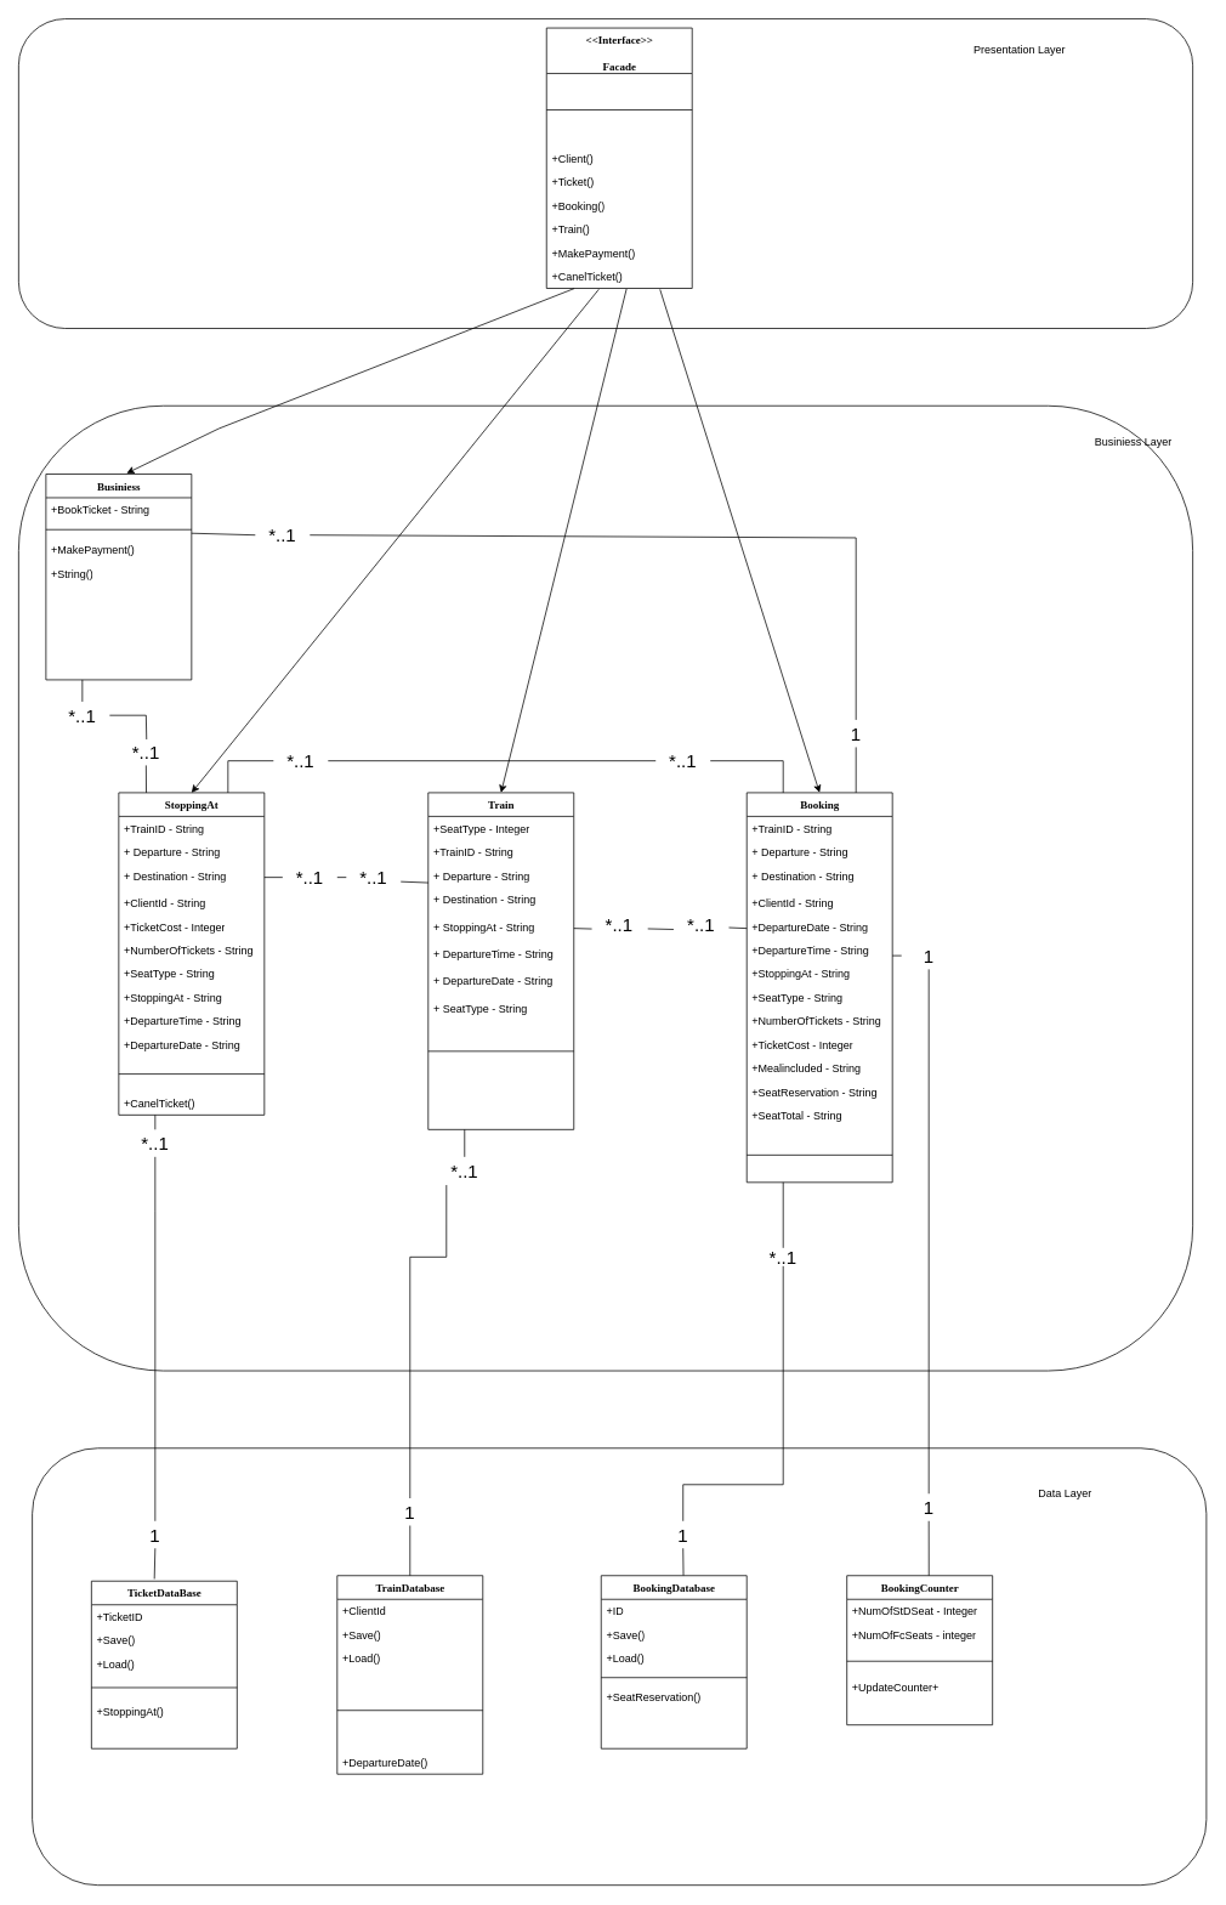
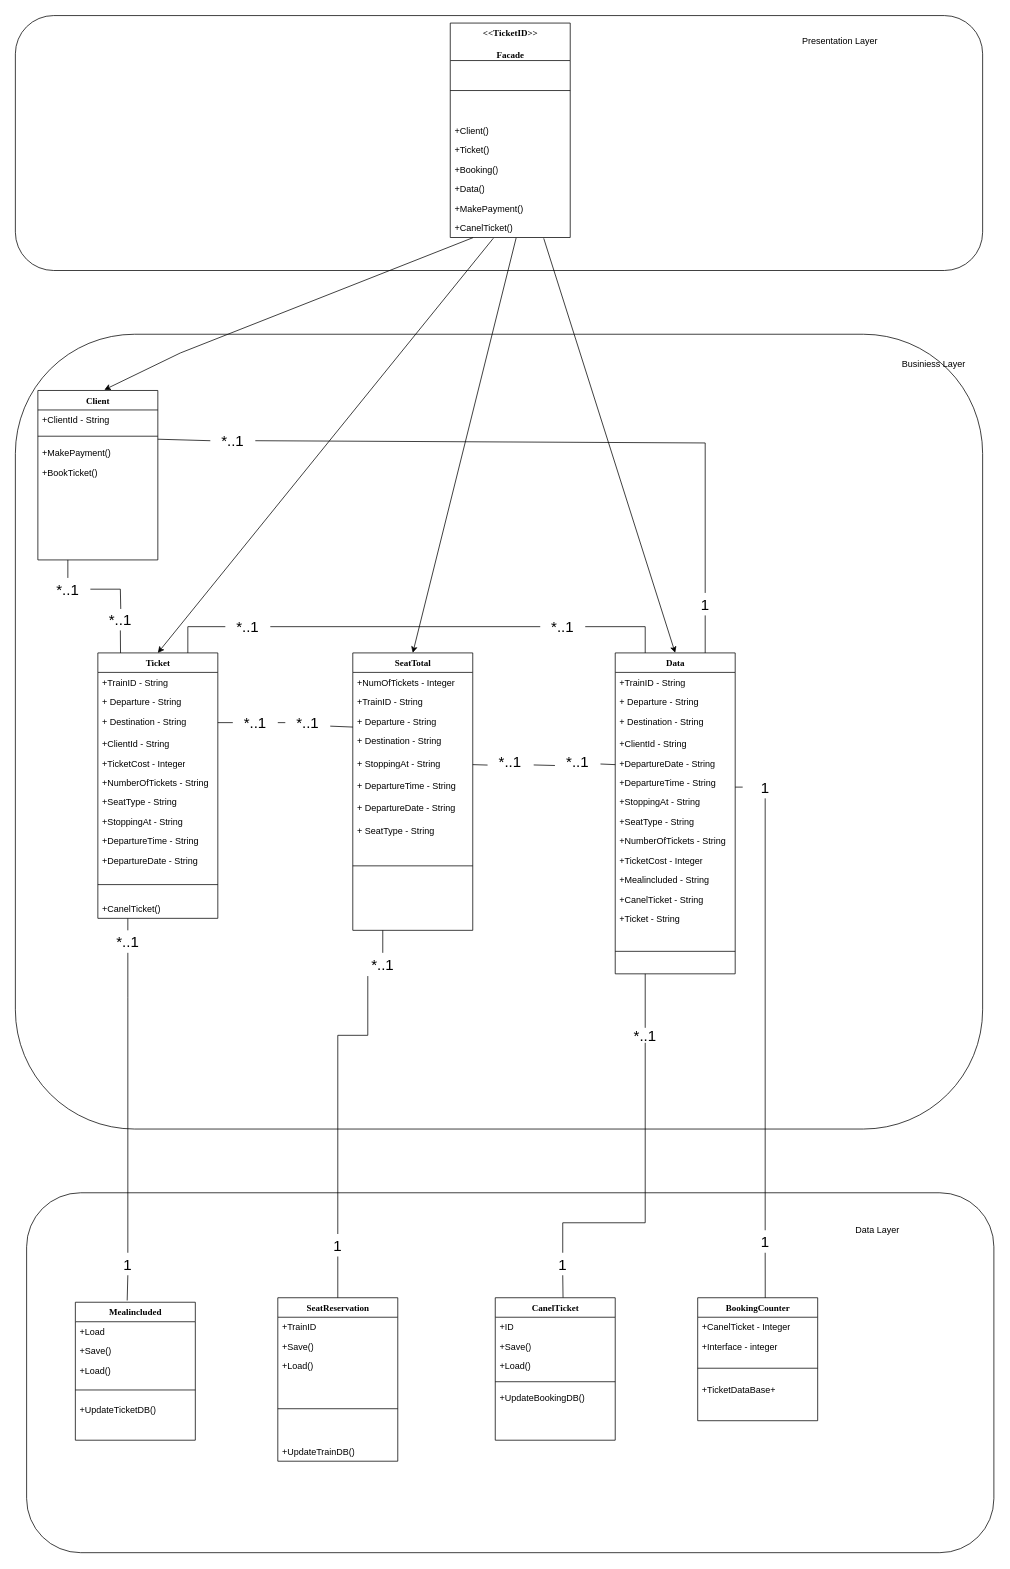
- <mxCell id="23" value="&amp;lt;&amp;lt;Interface&amp;gt;&amp;gt;&lt;br&gt;&lt;br&gt;Facade" style="swimlane;html=1;fontStyle=1;align=center;verticalAlign=top;childLayout=stackLayout;horizontal=1;startSize=50;horizontalStack=0;resizeParent=1;resizeLast=0;collapsible=1;marginBottom=0;swimlaneFillColor=#ffffff;rounded=0;shadow=0;comic=0;labelBackgroundColor=none;strokeWidth=1;fillColor=none;fontFamily=Verdana;fontSize=12" parent="1" vertex="1"><mxGeometry x="600" y="30" width="160" height="286" as="geometry" /></mxCell>
+ <mxCell id="23" value="&amp;lt;&amp;lt;TicketID&amp;gt;&amp;gt;&lt;br&gt;&lt;br&gt;Facade" style="swimlane;html=1;fontStyle=1;align=center;verticalAlign=top;childLayout=stackLayout;horizontal=1;startSize=50;horizontalStack=0;resizeParent=1;resizeLast=0;collapsible=1;marginBottom=0;swimlaneFillColor=#ffffff;rounded=0;shadow=0;comic=0;labelBackgroundColor=none;strokeWidth=1;fillColor=none;fontFamily=Verdana;fontSize=12" parent="1" vertex="1"><mxGeometry x="600" y="30" width="160" height="286" as="geometry" /></mxCell>
- <mxCell id="28" value="+Train()" style="text;html=1;strokeColor=none;fillColor=none;align=left;verticalAlign=top;spacingLeft=4;spacingRight=4;whiteSpace=wrap;overflow=hidden;rotatable=0;points=[[0,0.5],[1,0.5]];portConstraint=eastwest;" parent="23" vertex="1"><mxGeometry y="208" width="160" height="26" as="geometry" /></mxCell>
+ <mxCell id="28" value="+Data()" style="text;html=1;strokeColor=none;fillColor=none;align=left;verticalAlign=top;spacingLeft=4;spacingRight=4;whiteSpace=wrap;overflow=hidden;rotatable=0;points=[[0,0.5],[1,0.5]];portConstraint=eastwest;" parent="23" vertex="1"><mxGeometry y="208" width="160" height="26" as="geometry" /></mxCell>
- <mxCell id="5" value="Businiess" style="swimlane;html=1;fontStyle=1;align=center;verticalAlign=top;childLayout=stackLayout;horizontal=1;startSize=26;horizontalStack=0;resizeParent=1;resizeLast=0;collapsible=1;marginBottom=0;swimlaneFillColor=#ffffff;rounded=0;shadow=0;comic=0;labelBackgroundColor=none;strokeWidth=1;fillColor=none;fontFamily=Verdana;fontSize=12" parent="1" vertex="1"><mxGeometry x="50" y="520" width="160" height="226" as="geometry" /></mxCell>
+ <mxCell id="5" value="Client" style="swimlane;html=1;fontStyle=1;align=center;verticalAlign=top;childLayout=stackLayout;horizontal=1;startSize=26;horizontalStack=0;resizeParent=1;resizeLast=0;collapsible=1;marginBottom=0;swimlaneFillColor=#ffffff;rounded=0;shadow=0;comic=0;labelBackgroundColor=none;strokeWidth=1;fillColor=none;fontFamily=Verdana;fontSize=12" parent="1" vertex="1"><mxGeometry x="50" y="520" width="160" height="226" as="geometry" /></mxCell>
- <mxCell id="6" value="+BookTicket - String" style="text;html=1;strokeColor=none;fillColor=none;align=left;verticalAlign=top;spacingLeft=4;spacingRight=4;whiteSpace=wrap;overflow=hidden;rotatable=0;points=[[0,0.5],[1,0.5]];portConstraint=eastwest;" parent="5" vertex="1"><mxGeometry y="26" width="160" height="26" as="geometry" /></mxCell>
+ <mxCell id="6" value="+ClientId - String" style="text;html=1;strokeColor=none;fillColor=none;align=left;verticalAlign=top;spacingLeft=4;spacingRight=4;whiteSpace=wrap;overflow=hidden;rotatable=0;points=[[0,0.5],[1,0.5]];portConstraint=eastwest;" parent="5" vertex="1"><mxGeometry y="26" width="160" height="26" as="geometry" /></mxCell>
- <mxCell id="9" value="+String()" style="text;html=1;strokeColor=none;fillColor=none;align=left;verticalAlign=top;spacingLeft=4;spacingRight=4;whiteSpace=wrap;overflow=hidden;rotatable=0;points=[[0,0.5],[1,0.5]];portConstraint=eastwest;" parent="5" vertex="1"><mxGeometry y="96" width="160" height="26" as="geometry" /></mxCell>
+ <mxCell id="9" value="+BookTicket()" style="text;html=1;strokeColor=none;fillColor=none;align=left;verticalAlign=top;spacingLeft=4;spacingRight=4;whiteSpace=wrap;overflow=hidden;rotatable=0;points=[[0,0.5],[1,0.5]];portConstraint=eastwest;" parent="5" vertex="1"><mxGeometry y="96" width="160" height="26" as="geometry" /></mxCell>
- <mxCell id="10" value="StoppingAt" style="swimlane;html=1;fontStyle=1;align=center;verticalAlign=top;childLayout=stackLayout;horizontal=1;startSize=26;horizontalStack=0;resizeParent=1;resizeLast=0;collapsible=1;marginBottom=0;swimlaneFillColor=#ffffff;rounded=0;shadow=0;comic=0;labelBackgroundColor=none;strokeWidth=1;fillColor=none;fontFamily=Verdana;fontSize=12" parent="1" vertex="1"><mxGeometry x="130" width="160" height="354" as="geometry" y="870" /></mxCell>
+ <mxCell id="10" value="Ticket" style="swimlane;html=1;fontStyle=1;align=center;verticalAlign=top;childLayout=stackLayout;horizontal=1;startSize=26;horizontalStack=0;resizeParent=1;resizeLast=0;collapsible=1;marginBottom=0;swimlaneFillColor=#ffffff;rounded=0;shadow=0;comic=0;labelBackgroundColor=none;strokeWidth=1;fillColor=none;fontFamily=Verdana;fontSize=12" parent="1" vertex="1"><mxGeometry x="130" width="160" height="354" as="geometry" y="870" /></mxCell>
- <mxCell id="31" value="Train" style="swimlane;html=1;fontStyle=1;align=center;verticalAlign=top;childLayout=stackLayout;horizontal=1;startSize=26;horizontalStack=0;resizeParent=1;resizeLast=0;collapsible=1;marginBottom=0;swimlaneFillColor=#ffffff;rounded=0;shadow=0;comic=0;labelBackgroundColor=none;strokeWidth=1;fillColor=none;fontFamily=Verdana;fontSize=12" parent="1" vertex="1"><mxGeometry x="470" width="160" height="370" as="geometry" y="870" /></mxCell>
+ <mxCell id="31" value="SeatTotal" style="swimlane;html=1;fontStyle=1;align=center;verticalAlign=top;childLayout=stackLayout;horizontal=1;startSize=26;horizontalStack=0;resizeParent=1;resizeLast=0;collapsible=1;marginBottom=0;swimlaneFillColor=#ffffff;rounded=0;shadow=0;comic=0;labelBackgroundColor=none;strokeWidth=1;fillColor=none;fontFamily=Verdana;fontSize=12" parent="1" vertex="1"><mxGeometry x="470" width="160" height="370" as="geometry" y="870" /></mxCell>
- <mxCell id="41" value="Booking" style="swimlane;html=1;fontStyle=1;align=center;verticalAlign=top;childLayout=stackLayout;horizontal=1;startSize=26;horizontalStack=0;resizeParent=1;resizeLast=0;collapsible=1;marginBottom=0;swimlaneFillColor=#ffffff;rounded=0;shadow=0;comic=0;labelBackgroundColor=none;strokeWidth=1;fillColor=none;fontFamily=Verdana;fontSize=12" parent="1" vertex="1"><mxGeometry x="820" width="160" height="428" as="geometry" y="870" /></mxCell>
+ <mxCell id="41" value="Data" style="swimlane;html=1;fontStyle=1;align=center;verticalAlign=top;childLayout=stackLayout;horizontal=1;startSize=26;horizontalStack=0;resizeParent=1;resizeLast=0;collapsible=1;marginBottom=0;swimlaneFillColor=#ffffff;rounded=0;shadow=0;comic=0;labelBackgroundColor=none;strokeWidth=1;fillColor=none;fontFamily=Verdana;fontSize=12" parent="1" vertex="1"><mxGeometry x="820" width="160" height="428" as="geometry" y="870" /></mxCell>
- <mxCell id="32" value="+SeatType - Integer" style="text;html=1;strokeColor=none;fillColor=none;align=left;verticalAlign=top;spacingLeft=4;spacingRight=4;whiteSpace=wrap;overflow=hidden;rotatable=0;points=[[0,0.5],[1,0.5]];portConstraint=eastwest;" parent="31" vertex="1"><mxGeometry y="26" width="160" height="26" as="geometry" /></mxCell>
+ <mxCell id="32" value="+NumOfTickets - Integer" style="text;html=1;strokeColor=none;fillColor=none;align=left;verticalAlign=top;spacingLeft=4;spacingRight=4;whiteSpace=wrap;overflow=hidden;rotatable=0;points=[[0,0.5],[1,0.5]];portConstraint=eastwest;" parent="31" vertex="1"><mxGeometry y="26" width="160" height="26" as="geometry" /></mxCell>
- <mxCell id="53" value="+SeatReservation - String" style="text;html=1;strokeColor=none;fillColor=none;align=left;verticalAlign=top;spacingLeft=4;spacingRight=4;whiteSpace=wrap;overflow=hidden;rotatable=0;points=[[0,0.5],[1,0.5]];portConstraint=eastwest;" vertex="1" parent="41"><mxGeometry y="316" width="160" height="26" as="geometry" /></mxCell>
+ <mxCell id="53" value="+CanelTicket - String" style="text;html=1;strokeColor=none;fillColor=none;align=left;verticalAlign=top;spacingLeft=4;spacingRight=4;whiteSpace=wrap;overflow=hidden;rotatable=0;points=[[0,0.5],[1,0.5]];portConstraint=eastwest;" vertex="1" parent="41"><mxGeometry y="316" width="160" height="26" as="geometry" /></mxCell>
- <mxCell id="54" value="+SeatTotal - String" style="text;html=1;strokeColor=none;fillColor=none;align=left;verticalAlign=top;spacingLeft=4;spacingRight=4;whiteSpace=wrap;overflow=hidden;rotatable=0;points=[[0,0.5],[1,0.5]];portConstraint=eastwest;" vertex="1" parent="41"><mxGeometry y="342" width="160" height="26" as="geometry" /></mxCell>
+ <mxCell id="54" value="+Ticket - String" style="text;html=1;strokeColor=none;fillColor=none;align=left;verticalAlign=top;spacingLeft=4;spacingRight=4;whiteSpace=wrap;overflow=hidden;rotatable=0;points=[[0,0.5],[1,0.5]];portConstraint=eastwest;" vertex="1" parent="41"><mxGeometry y="342" width="160" height="26" as="geometry" /></mxCell>
- <mxCell id="92" value="TrainDatabase" style="swimlane;html=1;fontStyle=1;align=center;verticalAlign=top;childLayout=stackLayout;horizontal=1;startSize=26;horizontalStack=0;resizeParent=1;resizeLast=0;collapsible=1;marginBottom=0;swimlaneFillColor=#ffffff;rounded=0;shadow=0;comic=0;labelBackgroundColor=none;strokeWidth=1;fillColor=none;fontFamily=Verdana;fontSize=12" parent="1" vertex="1"><mxGeometry x="370" y="1730" width="160" height="218" as="geometry" /></mxCell>
+ <mxCell id="92" value="SeatReservation" style="swimlane;html=1;fontStyle=1;align=center;verticalAlign=top;childLayout=stackLayout;horizontal=1;startSize=26;horizontalStack=0;resizeParent=1;resizeLast=0;collapsible=1;marginBottom=0;swimlaneFillColor=#ffffff;rounded=0;shadow=0;comic=0;labelBackgroundColor=none;strokeWidth=1;fillColor=none;fontFamily=Verdana;fontSize=12" parent="1" vertex="1"><mxGeometry x="370" y="1730" width="160" height="218" as="geometry" /></mxCell>
- <mxCell id="81" value="BookingDatabase" style="swimlane;html=1;fontStyle=1;align=center;verticalAlign=top;childLayout=stackLayout;horizontal=1;startSize=26;horizontalStack=0;resizeParent=1;resizeLast=0;collapsible=1;marginBottom=0;swimlaneFillColor=#ffffff;rounded=0;shadow=0;comic=0;labelBackgroundColor=none;strokeWidth=1;fillColor=none;fontFamily=Verdana;fontSize=12" parent="1" vertex="1"><mxGeometry x="660" y="1730" width="160" height="190" as="geometry" /></mxCell>
+ <mxCell id="81" value="CanelTicket" style="swimlane;html=1;fontStyle=1;align=center;verticalAlign=top;childLayout=stackLayout;horizontal=1;startSize=26;horizontalStack=0;resizeParent=1;resizeLast=0;collapsible=1;marginBottom=0;swimlaneFillColor=#ffffff;rounded=0;shadow=0;comic=0;labelBackgroundColor=none;strokeWidth=1;fillColor=none;fontFamily=Verdana;fontSize=12" parent="1" vertex="1"><mxGeometry x="660" y="1730" width="160" height="190" as="geometry" /></mxCell>
- <mxCell id="103" value="TicketDataBase" style="swimlane;html=1;fontStyle=1;align=center;verticalAlign=top;childLayout=stackLayout;horizontal=1;startSize=26;horizontalStack=0;resizeParent=1;resizeLast=0;collapsible=1;marginBottom=0;swimlaneFillColor=#ffffff;rounded=0;shadow=0;comic=0;labelBackgroundColor=none;strokeWidth=1;fillColor=none;fontFamily=Verdana;fontSize=12" parent="1" vertex="1"><mxGeometry x="100" y="1736" width="160" height="184" as="geometry" /></mxCell>
+ <mxCell id="103" value="Mealincluded" style="swimlane;html=1;fontStyle=1;align=center;verticalAlign=top;childLayout=stackLayout;horizontal=1;startSize=26;horizontalStack=0;resizeParent=1;resizeLast=0;collapsible=1;marginBottom=0;swimlaneFillColor=#ffffff;rounded=0;shadow=0;comic=0;labelBackgroundColor=none;strokeWidth=1;fillColor=none;fontFamily=Verdana;fontSize=12" parent="1" vertex="1"><mxGeometry x="100" y="1736" width="160" height="184" as="geometry" /></mxCell>
- <mxCell id="93" value="+ClientId" style="text;html=1;strokeColor=none;fillColor=none;align=left;verticalAlign=top;spacingLeft=4;spacingRight=4;whiteSpace=wrap;overflow=hidden;rotatable=0;points=[[0,0.5],[1,0.5]];portConstraint=eastwest;" parent="92" vertex="1"><mxGeometry y="26" width="160" height="26" as="geometry" /></mxCell>
+ <mxCell id="93" value="+TrainID" style="text;html=1;strokeColor=none;fillColor=none;align=left;verticalAlign=top;spacingLeft=4;spacingRight=4;whiteSpace=wrap;overflow=hidden;rotatable=0;points=[[0,0.5],[1,0.5]];portConstraint=eastwest;" parent="92" vertex="1"><mxGeometry y="26" width="160" height="26" as="geometry" /></mxCell>
- <mxCell id="57" value="+NumOfStDSeat - Integer" style="text;html=1;strokeColor=none;fillColor=none;align=left;verticalAlign=top;spacingLeft=4;spacingRight=4;whiteSpace=wrap;overflow=hidden;rotatable=0;points=[[0,0.5],[1,0.5]];portConstraint=eastwest;" parent="56" vertex="1"><mxGeometry y="26" width="160" height="26" as="geometry" /></mxCell>
+ <mxCell id="57" value="+CanelTicket - Integer" style="text;html=1;strokeColor=none;fillColor=none;align=left;verticalAlign=top;spacingLeft=4;spacingRight=4;whiteSpace=wrap;overflow=hidden;rotatable=0;points=[[0,0.5],[1,0.5]];portConstraint=eastwest;" parent="56" vertex="1"><mxGeometry y="26" width="160" height="26" as="geometry" /></mxCell>
- <mxCell id="104" value="+TicketID" style="text;html=1;strokeColor=none;fillColor=none;align=left;verticalAlign=top;spacingLeft=4;spacingRight=4;whiteSpace=wrap;overflow=hidden;rotatable=0;points=[[0,0.5],[1,0.5]];portConstraint=eastwest;" parent="103" vertex="1"><mxGeometry y="26" width="160" height="26" as="geometry" /></mxCell>
+ <mxCell id="104" value="+Load" style="text;html=1;strokeColor=none;fillColor=none;align=left;verticalAlign=top;spacingLeft=4;spacingRight=4;whiteSpace=wrap;overflow=hidden;rotatable=0;points=[[0,0.5],[1,0.5]];portConstraint=eastwest;" parent="103" vertex="1"><mxGeometry y="26" width="160" height="26" as="geometry" /></mxCell>
- <mxCell id="58" value="+NumOfFcSeats - integer" style="text;html=1;strokeColor=none;fillColor=none;align=left;verticalAlign=top;spacingLeft=4;spacingRight=4;whiteSpace=wrap;overflow=hidden;rotatable=0;points=[[0,0.5],[1,0.5]];portConstraint=eastwest;" parent="56" vertex="1"><mxGeometry y="52" width="160" height="26" as="geometry" /></mxCell>
+ <mxCell id="58" value="+Interface - integer" style="text;html=1;strokeColor=none;fillColor=none;align=left;verticalAlign=top;spacingLeft=4;spacingRight=4;whiteSpace=wrap;overflow=hidden;rotatable=0;points=[[0,0.5],[1,0.5]];portConstraint=eastwest;" parent="56" vertex="1"><mxGeometry y="52" width="160" height="26" as="geometry" /></mxCell>
- <mxCell id="60" value="+UpdateCounter+" style="text;html=1;strokeColor=none;fillColor=none;align=left;verticalAlign=top;spacingLeft=4;spacingRight=4;whiteSpace=wrap;overflow=hidden;rotatable=0;points=[[0,0.5],[1,0.5]];portConstraint=eastwest;" parent="56" vertex="1"><mxGeometry y="110" width="160" height="26" as="geometry" /></mxCell>
+ <mxCell id="60" value="+TicketDataBase+" style="text;html=1;strokeColor=none;fillColor=none;align=left;verticalAlign=top;spacingLeft=4;spacingRight=4;whiteSpace=wrap;overflow=hidden;rotatable=0;points=[[0,0.5],[1,0.5]];portConstraint=eastwest;" parent="56" vertex="1"><mxGeometry y="110" width="160" height="26" as="geometry" /></mxCell>
- <mxCell id="86" value="+SeatReservation()" style="text;html=1;strokeColor=none;fillColor=none;align=left;verticalAlign=top;spacingLeft=4;spacingRight=4;whiteSpace=wrap;overflow=hidden;rotatable=0;points=[[0,0.5],[1,0.5]];portConstraint=eastwest;" parent="81" vertex="1"><mxGeometry y="120" width="160" height="26" as="geometry" /></mxCell>
+ <mxCell id="86" value="+UpdateBookingDB()" style="text;html=1;strokeColor=none;fillColor=none;align=left;verticalAlign=top;spacingLeft=4;spacingRight=4;whiteSpace=wrap;overflow=hidden;rotatable=0;points=[[0,0.5],[1,0.5]];portConstraint=eastwest;" parent="81" vertex="1"><mxGeometry y="120" width="160" height="26" as="geometry" /></mxCell>
- <mxCell id="108" value="+StoppingAt()" style="text;html=1;strokeColor=none;fillColor=none;align=left;verticalAlign=top;spacingLeft=4;spacingRight=4;whiteSpace=wrap;overflow=hidden;rotatable=0;points=[[0,0.5],[1,0.5]];portConstraint=eastwest;" parent="103" vertex="1"><mxGeometry y="130" width="160" height="26" as="geometry" /></mxCell>
+ <mxCell id="108" value="+UpdateTicketDB()" style="text;html=1;strokeColor=none;fillColor=none;align=left;verticalAlign=top;spacingLeft=4;spacingRight=4;whiteSpace=wrap;overflow=hidden;rotatable=0;points=[[0,0.5],[1,0.5]];portConstraint=eastwest;" parent="103" vertex="1"><mxGeometry y="130" width="160" height="26" as="geometry" /></mxCell>
- <mxCell id="97" value="+DepartureDate()" style="text;html=1;strokeColor=none;fillColor=none;align=left;verticalAlign=top;spacingLeft=4;spacingRight=4;whiteSpace=wrap;overflow=hidden;rotatable=0;points=[[0,0.5],[1,0.5]];portConstraint=eastwest;" parent="92" vertex="1"><mxGeometry y="192" width="160" height="26" as="geometry" /></mxCell>
+ <mxCell id="97" value="+UpdateTrainDB()" style="text;html=1;strokeColor=none;fillColor=none;align=left;verticalAlign=top;spacingLeft=4;spacingRight=4;whiteSpace=wrap;overflow=hidden;rotatable=0;points=[[0,0.5],[1,0.5]];portConstraint=eastwest;" parent="92" vertex="1"><mxGeometry y="192" width="160" height="26" as="geometry" /></mxCell>
